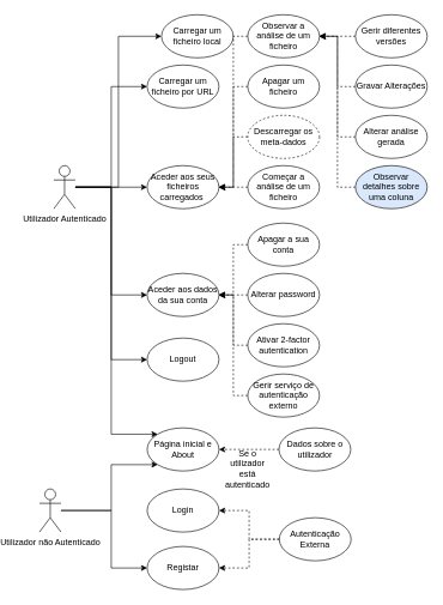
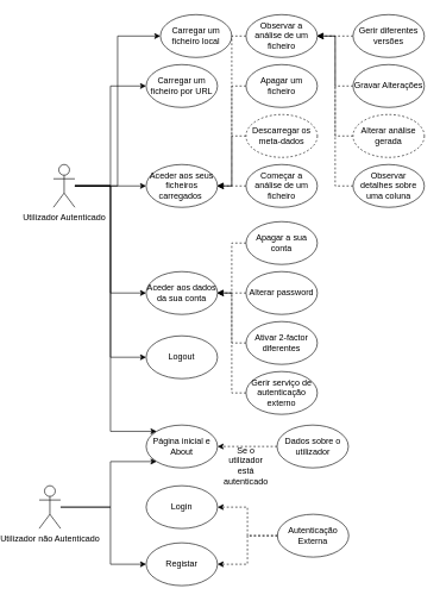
- <mxCell id="23" value="Alterar análise gerada" style="ellipse;whiteSpace=wrap;html=1;" parent="1" vertex="1"><mxGeometry x="460" y="160" width="100" height="60" as="geometry" /></mxCell>
+ <mxCell id="23" value="Alterar análise gerada" style="ellipse;whiteSpace=wrap;html=1;dashed=1;" parent="1" vertex="1"><mxGeometry x="460" y="160" width="100" height="60" as="geometry" /></mxCell>
- <mxCell id="42" value="Observar detalhes sobre uma coluna" style="ellipse;whiteSpace=wrap;html=1;fillColor=#dae8fc;" parent="1" vertex="1"><mxGeometry x="460" y="230" width="100" height="60" as="geometry" /></mxCell>
+ <mxCell id="42" value="Observar detalhes sobre uma coluna" style="ellipse;whiteSpace=wrap;html=1;" parent="1" vertex="1"><mxGeometry x="460" y="230" width="100" height="60" as="geometry" /></mxCell>
- <mxCell id="34" value="Ativar 2-factor autentication" style="ellipse;whiteSpace=wrap;html=1;" parent="1" vertex="1"><mxGeometry x="310" y="450" width="100" height="60" as="geometry" /></mxCell>
+ <mxCell id="34" value="Ativar 2-factor diferentes" style="ellipse;whiteSpace=wrap;html=1;" parent="1" vertex="1"><mxGeometry x="310" y="450" width="100" height="60" as="geometry" /></mxCell>
